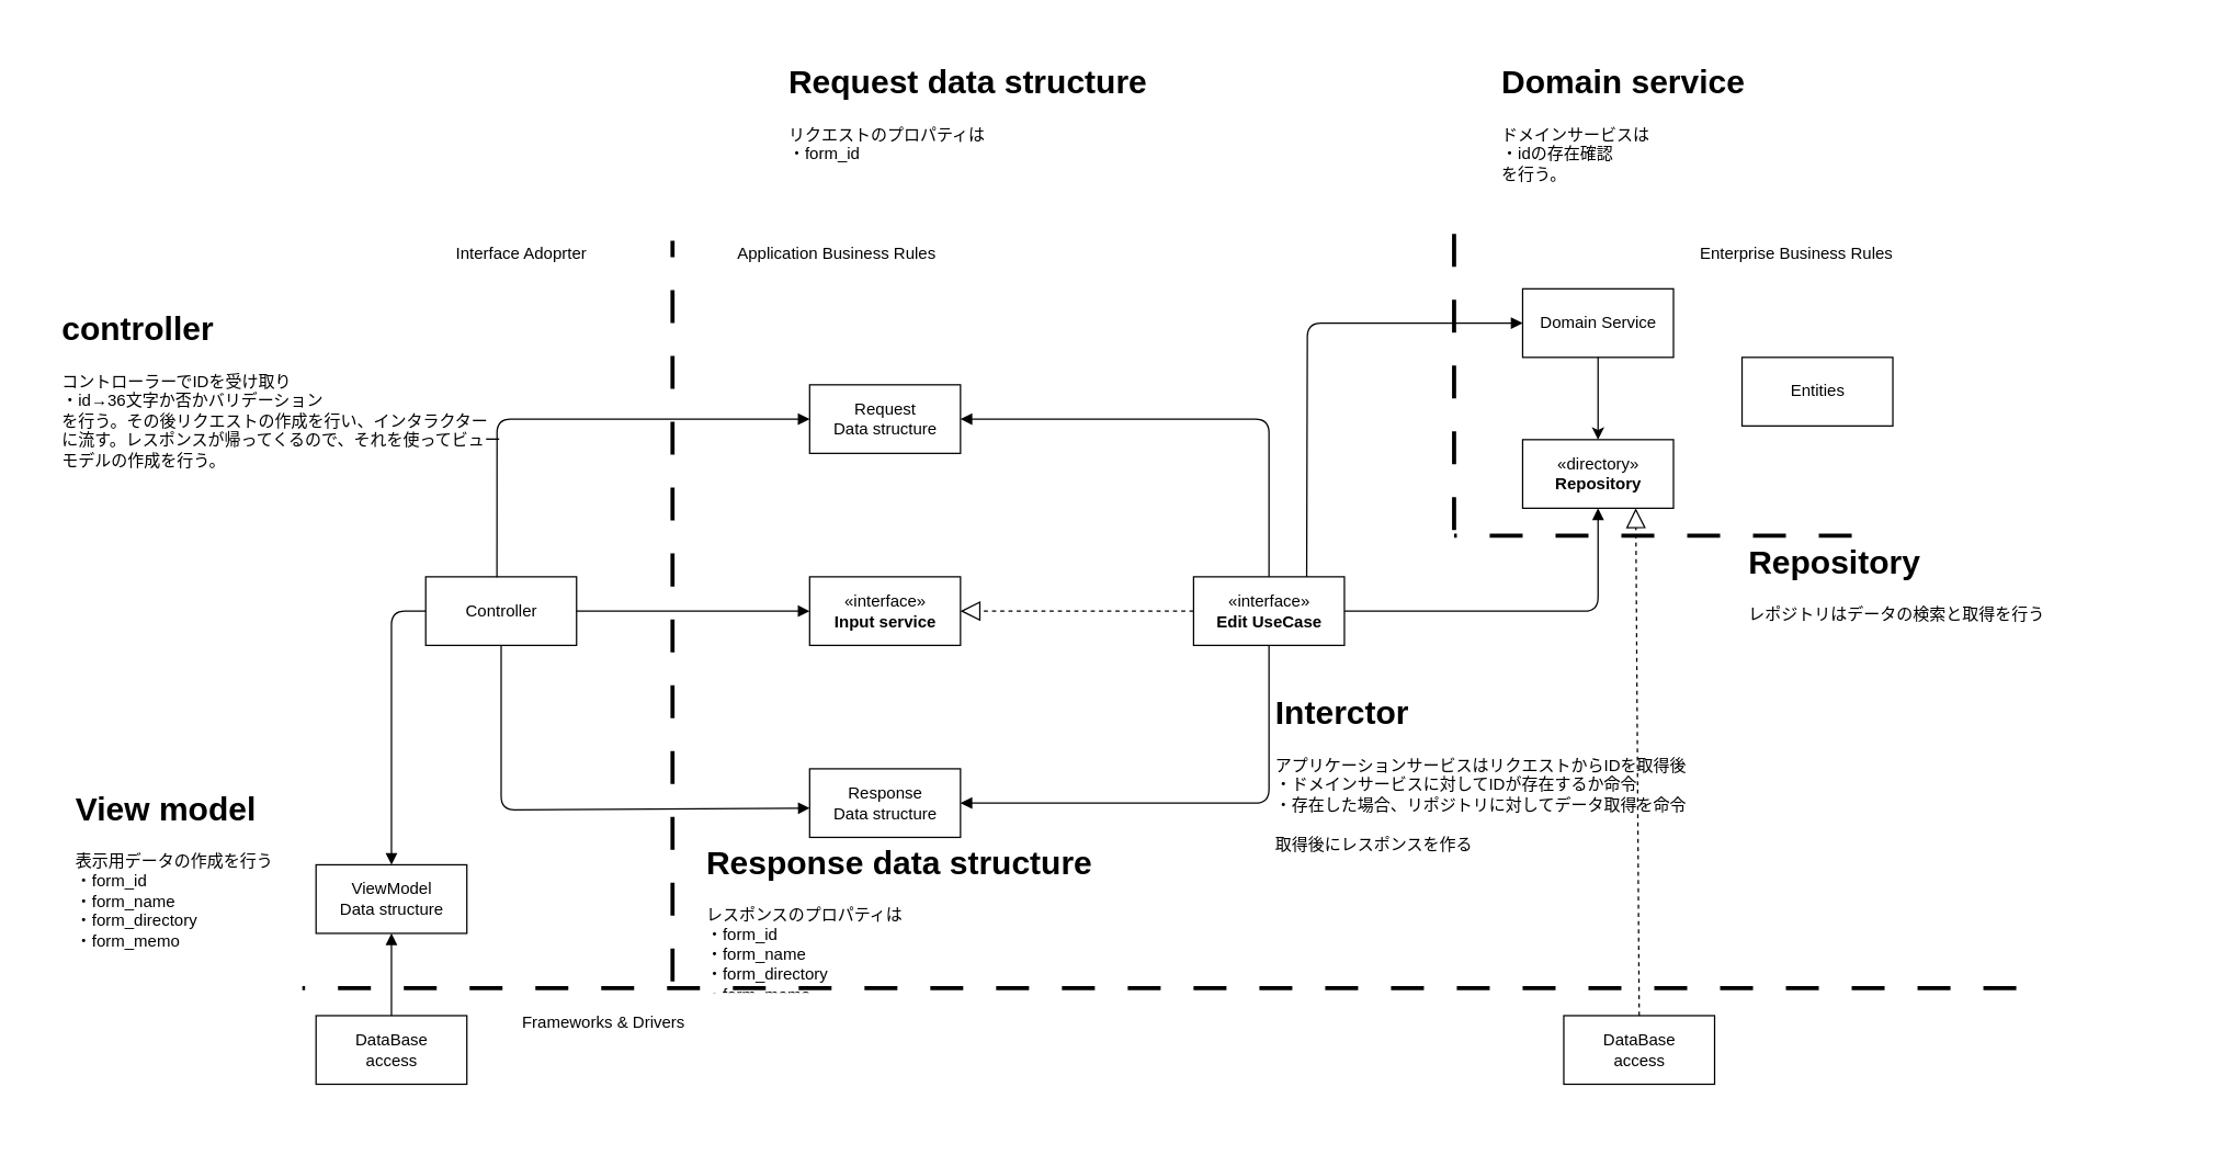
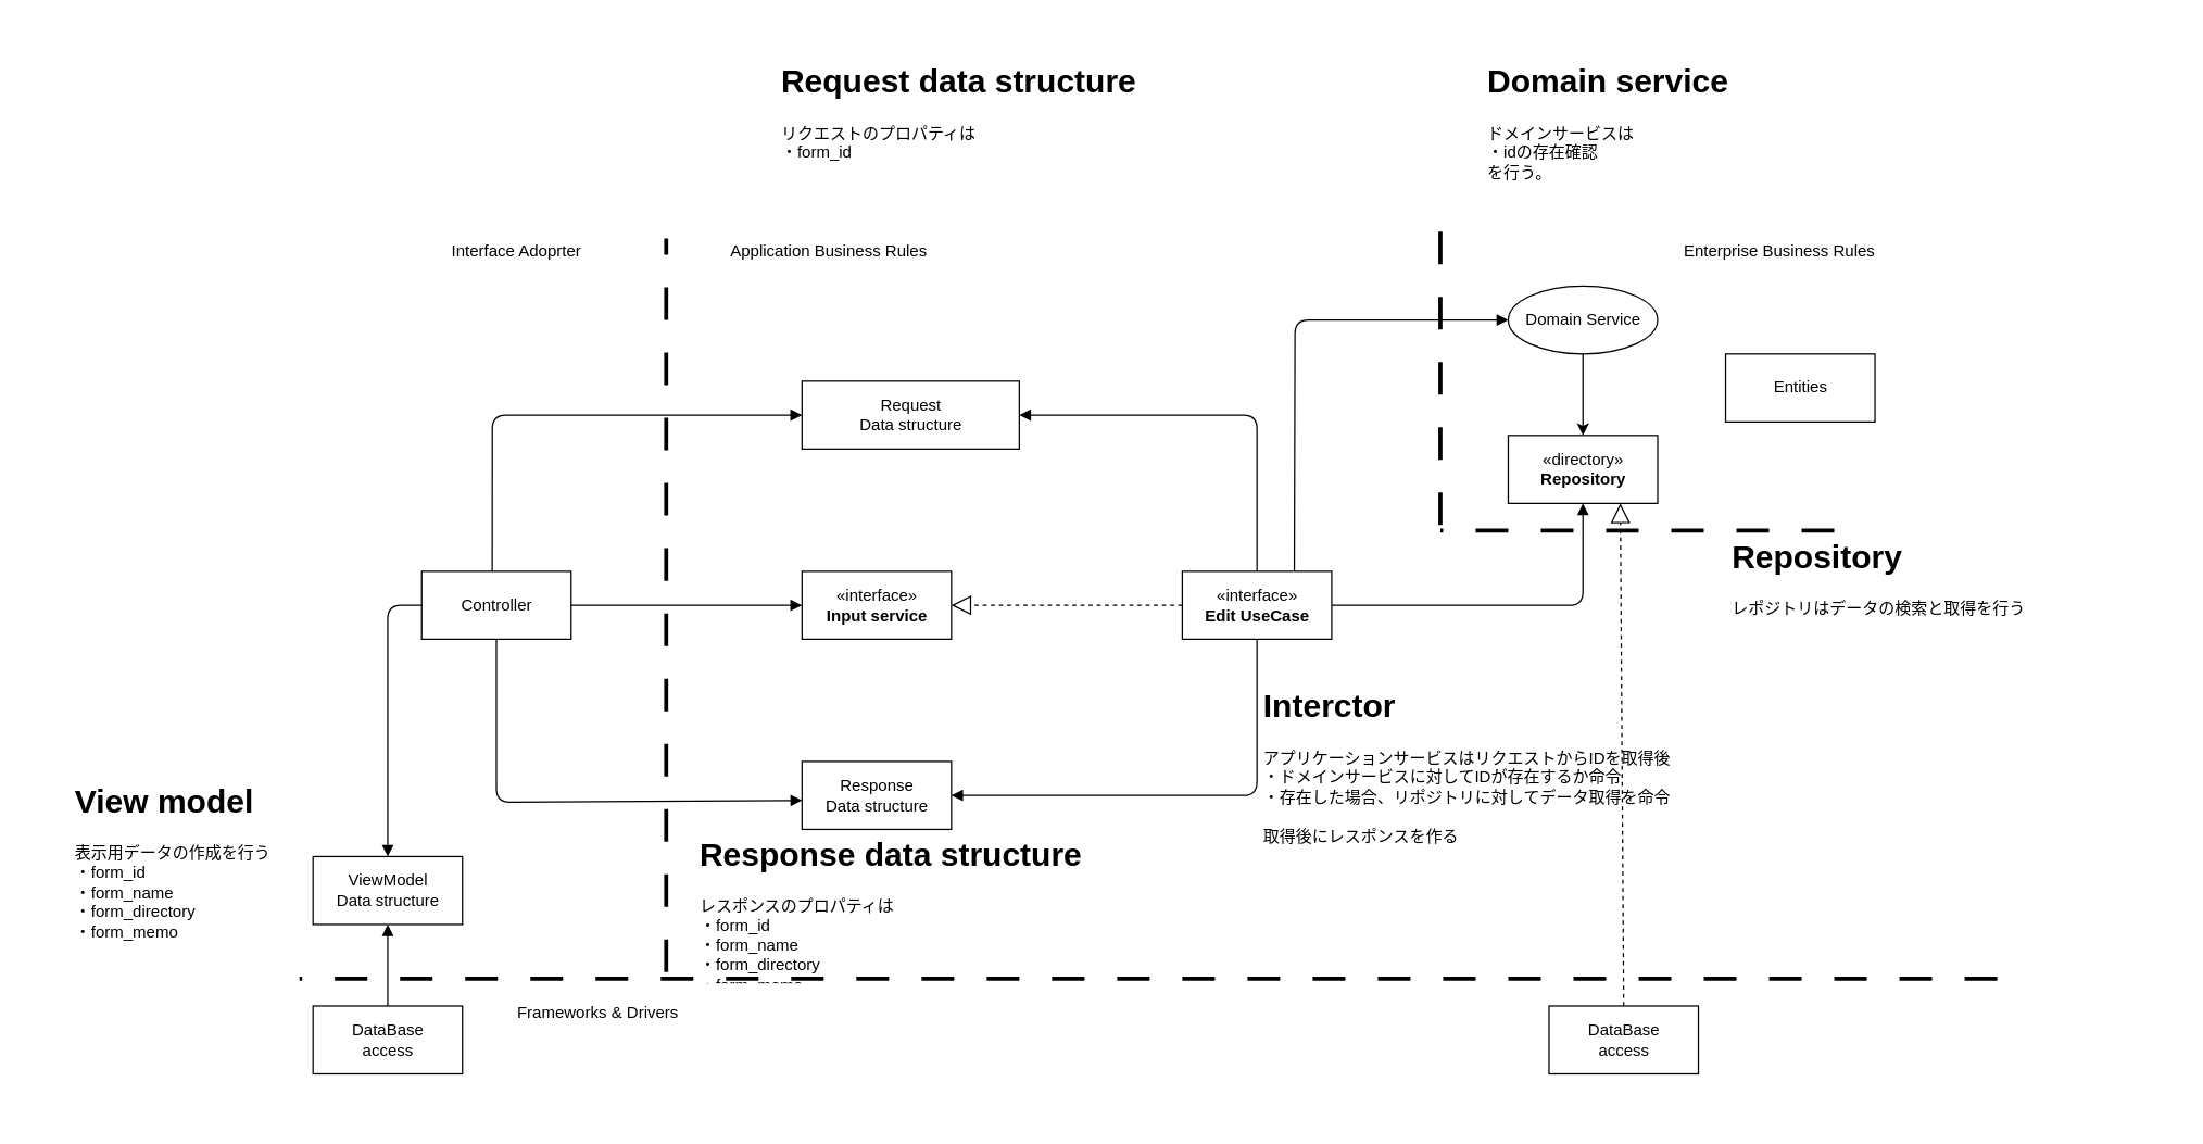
- <mxCell id="19" value="Domain Service" style="html=1;" vertex="1" parent="1"><mxGeometry x="1110" y="210" width="110" height="50" as="geometry" /></mxCell>
+ <mxCell id="19" value="Domain Service" style="ellipse;html=1;" vertex="1" parent="1"><mxGeometry x="1110" y="210" width="110" height="50" as="geometry" /></mxCell>
- <mxCell id="32" value="&lt;h1&gt;controller&lt;/h1&gt;&lt;p&gt;コントローラーでIDを受け取り&lt;br&gt;・id→36文字か否かバリデーション&lt;br&gt;を行う。その後リクエストの作成を行い、インタラクターに流す。レスポンスが帰ってくるので、それを使ってビューモデルの作成を行う。&lt;/p&gt;" style="text;html=1;strokeColor=none;fillColor=none;spacing=5;spacingTop=-20;whiteSpace=wrap;overflow=hidden;rounded=0;" vertex="1" parent="1"><mxGeometry x="40" y="220" width="330" height="150" as="geometry" /></mxCell>
- <mxCell id="5" value="Request&lt;br&gt;Data structure" style="html=1;" vertex="1" parent="1"><mxGeometry x="590" y="280" width="110" height="50" as="geometry" /></mxCell>
+ <mxCell id="5" value="Request&lt;br&gt;Data structure" style="html=1;" vertex="1" parent="1"><mxGeometry x="590" y="280" width="160" height="50" as="geometry" /></mxCell>
